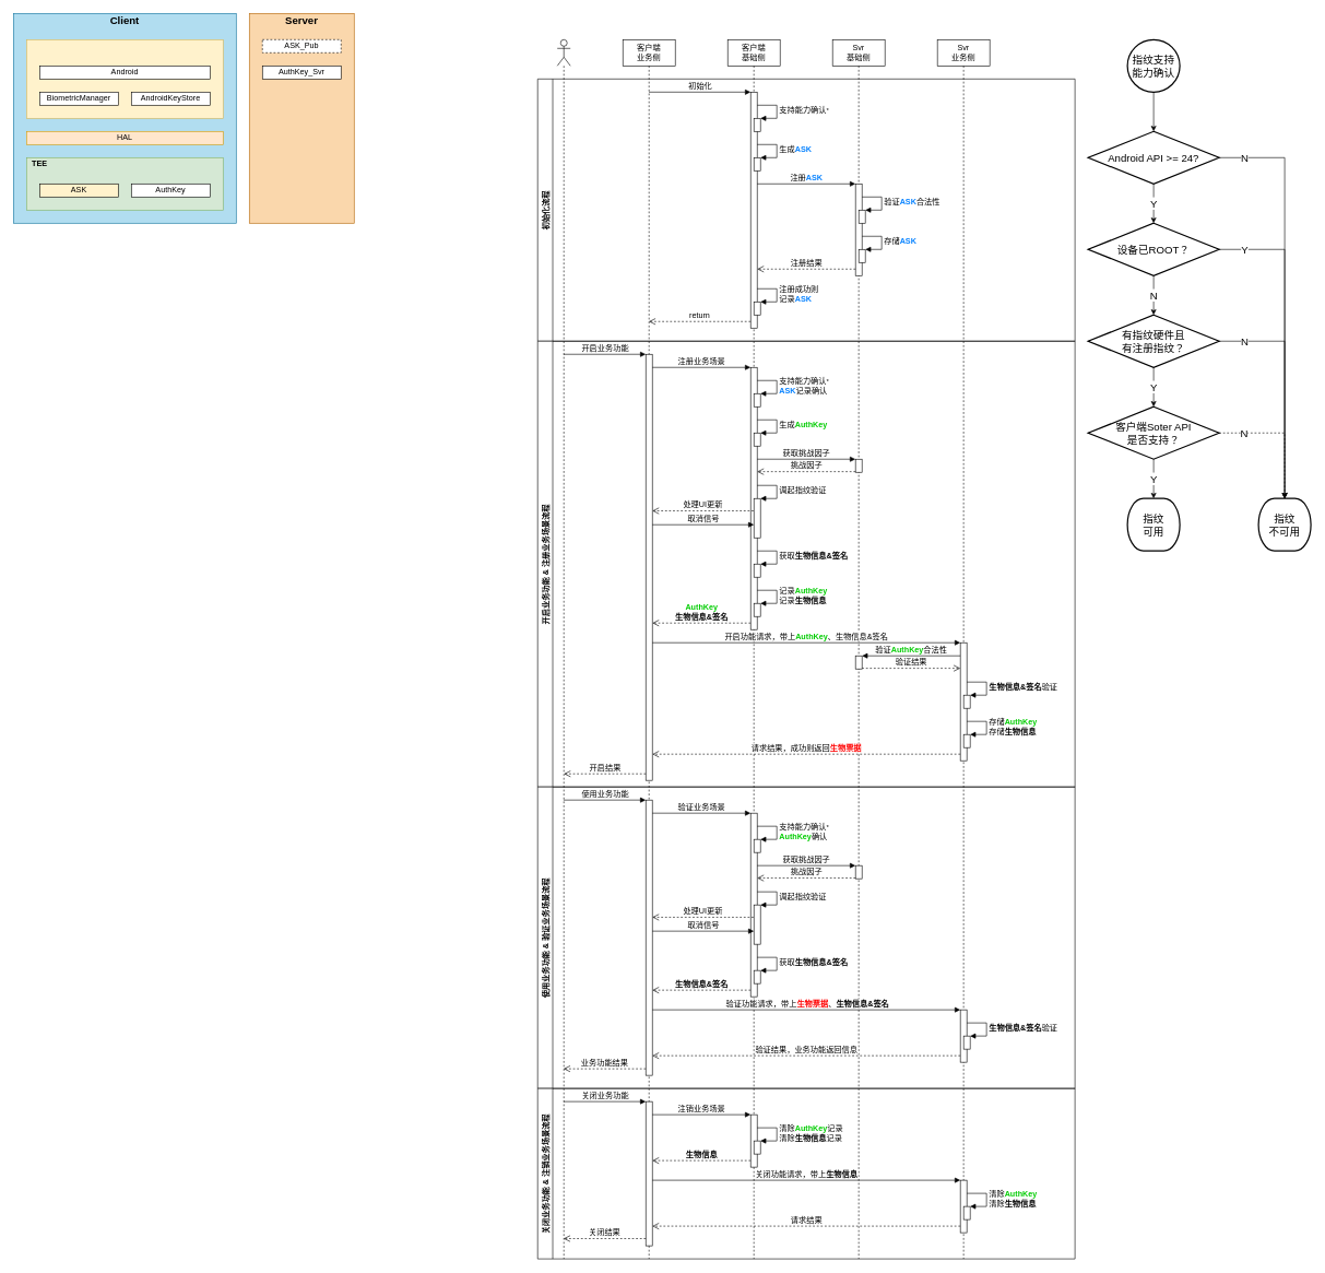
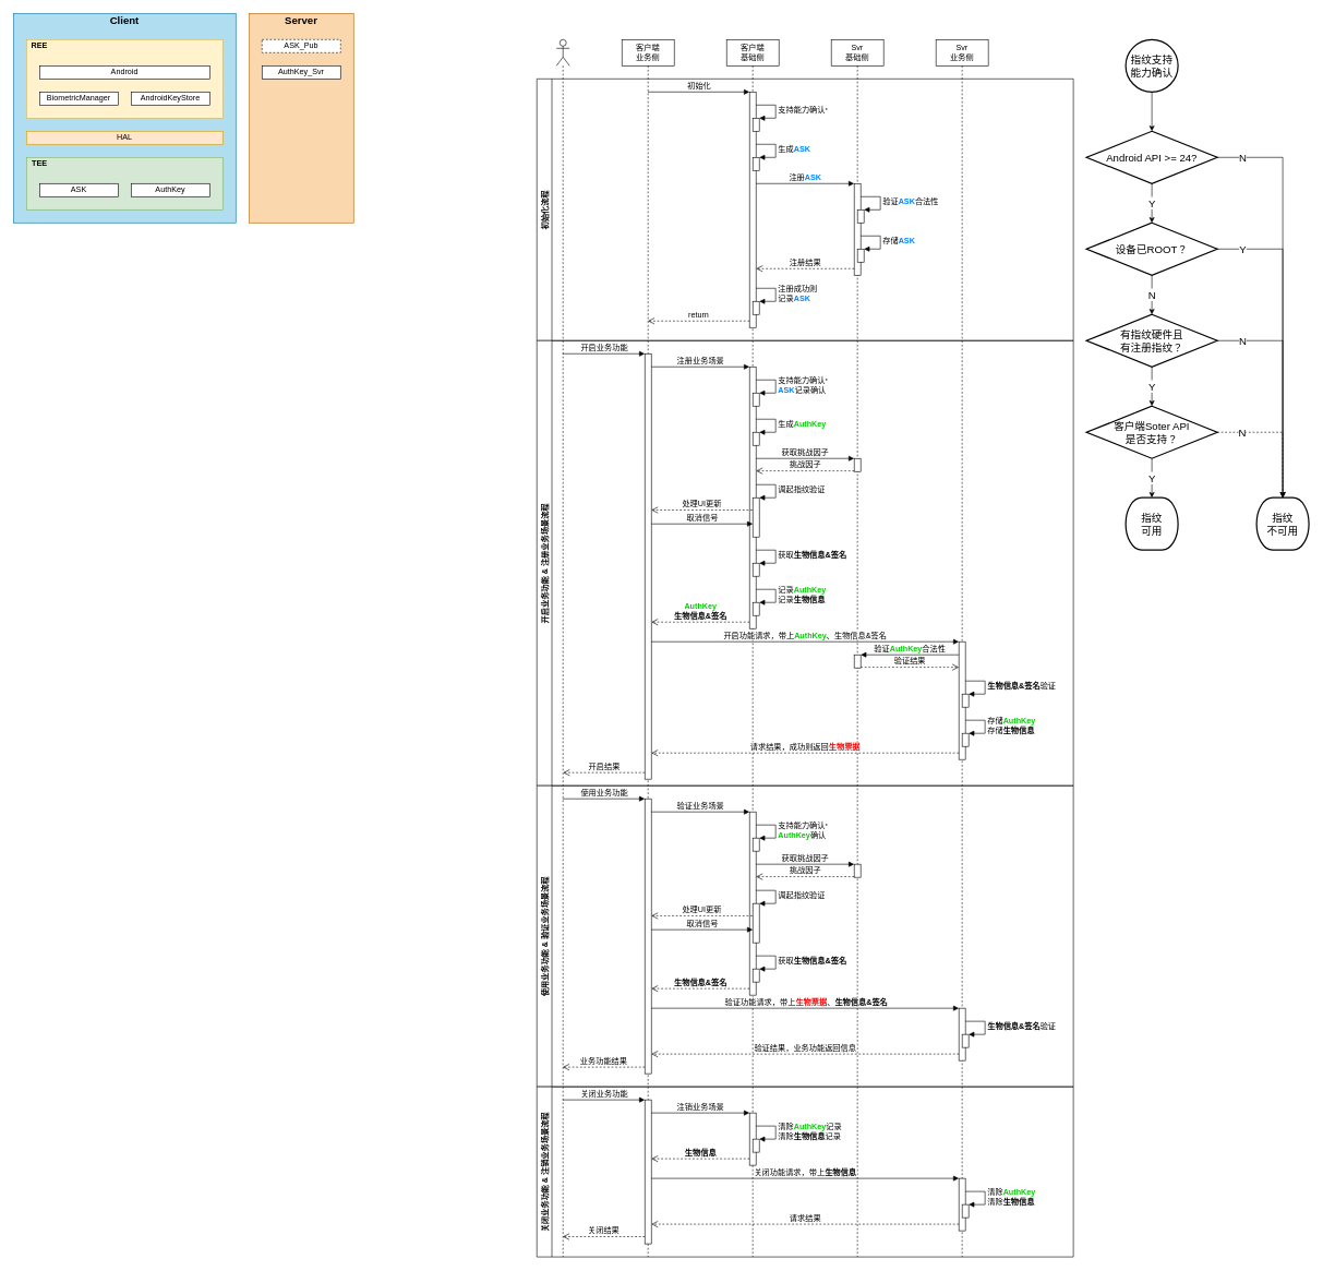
+ <mxCell id="12" value="REE" style="text;html=1;strokeColor=none;fillColor=none;align=center;verticalAlign=middle;whiteSpace=wrap;rounded=0;fontStyle=1" vertex="1" parent="1"><mxGeometry x="40" y="60" width="40" height="20" as="geometry" /></mxCell>
- <mxCell id="10" value="ASK" style="rounded=0;whiteSpace=wrap;html=1;align=center;fillColor=#fff2cc;" vertex="1" parent="1"><mxGeometry x="60" y="280" width="120" height="20" as="geometry" /></mxCell>
+ <mxCell id="10" value="ASK" style="rounded=0;whiteSpace=wrap;html=1;align=center;" vertex="1" parent="1"><mxGeometry x="60" y="280" width="120" height="20" as="geometry" /></mxCell>
